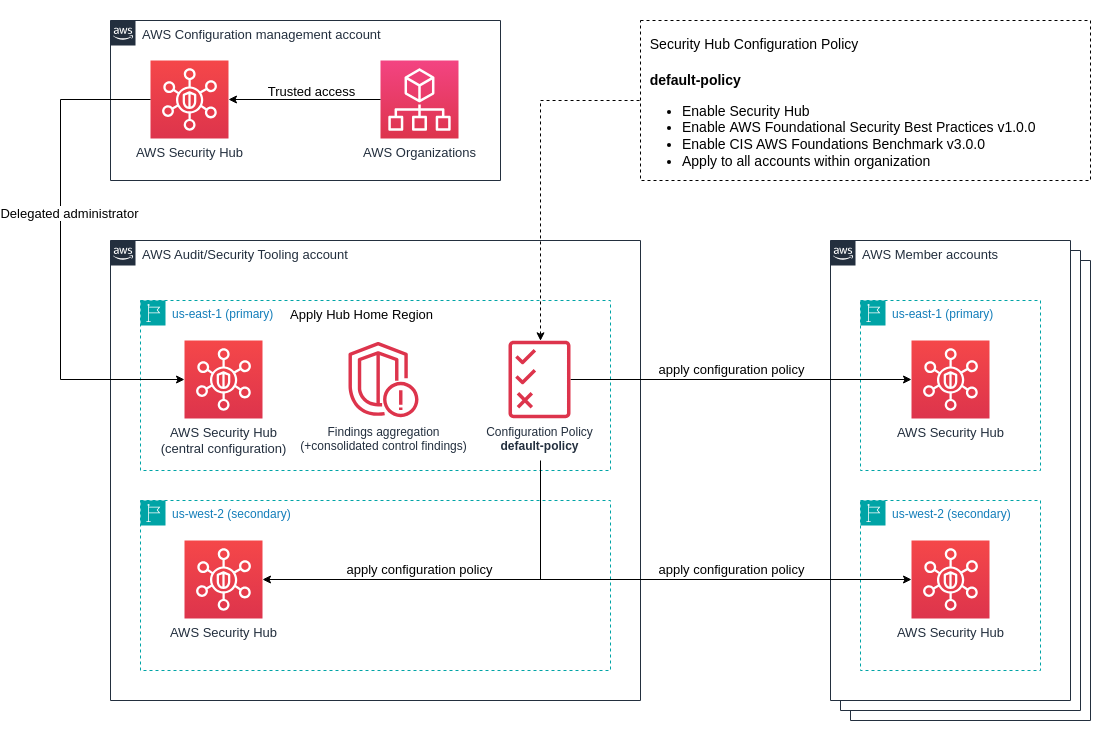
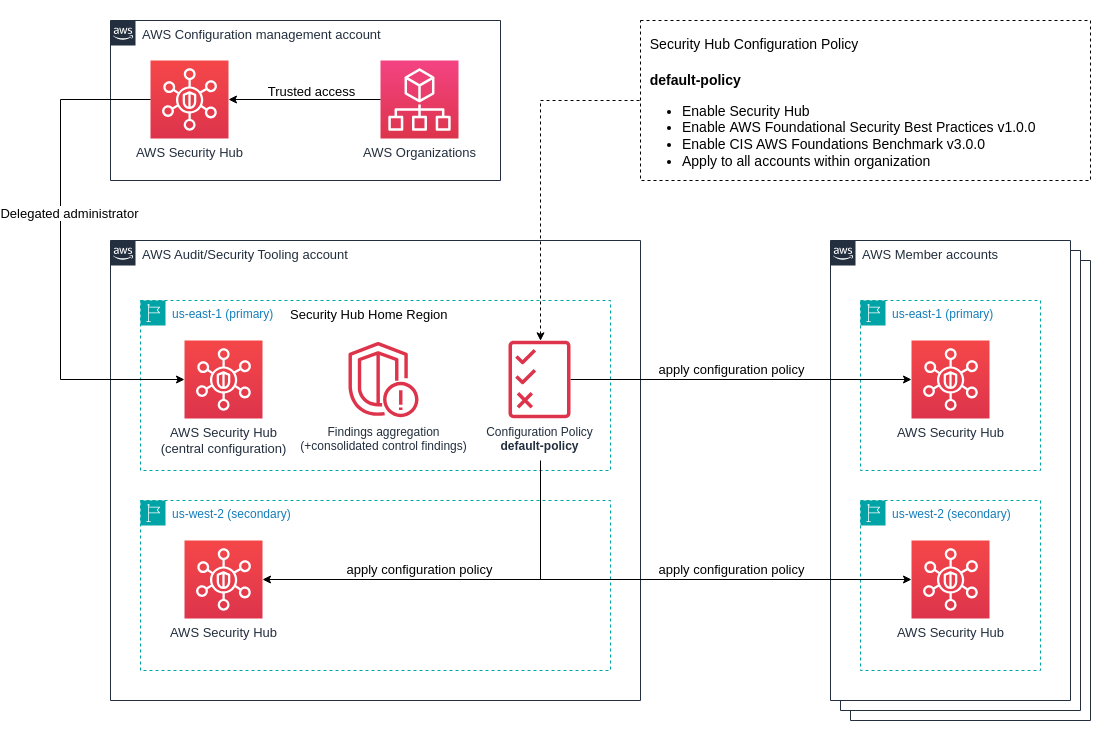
- <mxCell id="6" value="&lt;span style=&quot;color: rgb(0, 0, 0); font-family: Helvetica; font-size: 13px; font-style: normal; font-variant-ligatures: normal; font-variant-caps: normal; font-weight: 400; letter-spacing: normal; orphans: 2; text-align: center; text-indent: 0px; text-transform: none; widows: 2; word-spacing: 0px; -webkit-text-stroke-width: 0px; white-space: nowrap; background-color: rgb(255, 255, 255); text-decoration-thickness: initial; text-decoration-style: initial; text-decoration-color: initial; display: inline !important; float: none;&quot;&gt;Apply Hub Home Region&lt;/span&gt;" style="text;whiteSpace=wrap;html=1;" vertex="1" parent="5"><mxGeometry x="148" width="170" height="30" as="geometry" /></mxCell>
+ <mxCell id="6" value="&lt;span style=&quot;color: rgb(0, 0, 0); font-family: Helvetica; font-size: 13px; font-style: normal; font-variant-ligatures: normal; font-variant-caps: normal; font-weight: 400; letter-spacing: normal; orphans: 2; text-align: center; text-indent: 0px; text-transform: none; widows: 2; word-spacing: 0px; -webkit-text-stroke-width: 0px; white-space: nowrap; background-color: rgb(255, 255, 255); text-decoration-thickness: initial; text-decoration-style: initial; text-decoration-color: initial; display: inline !important; float: none;&quot;&gt;Security Hub Home Region&lt;/span&gt;" style="text;whiteSpace=wrap;html=1;" vertex="1" parent="5"><mxGeometry x="148" width="170" height="30" as="geometry" /></mxCell>
